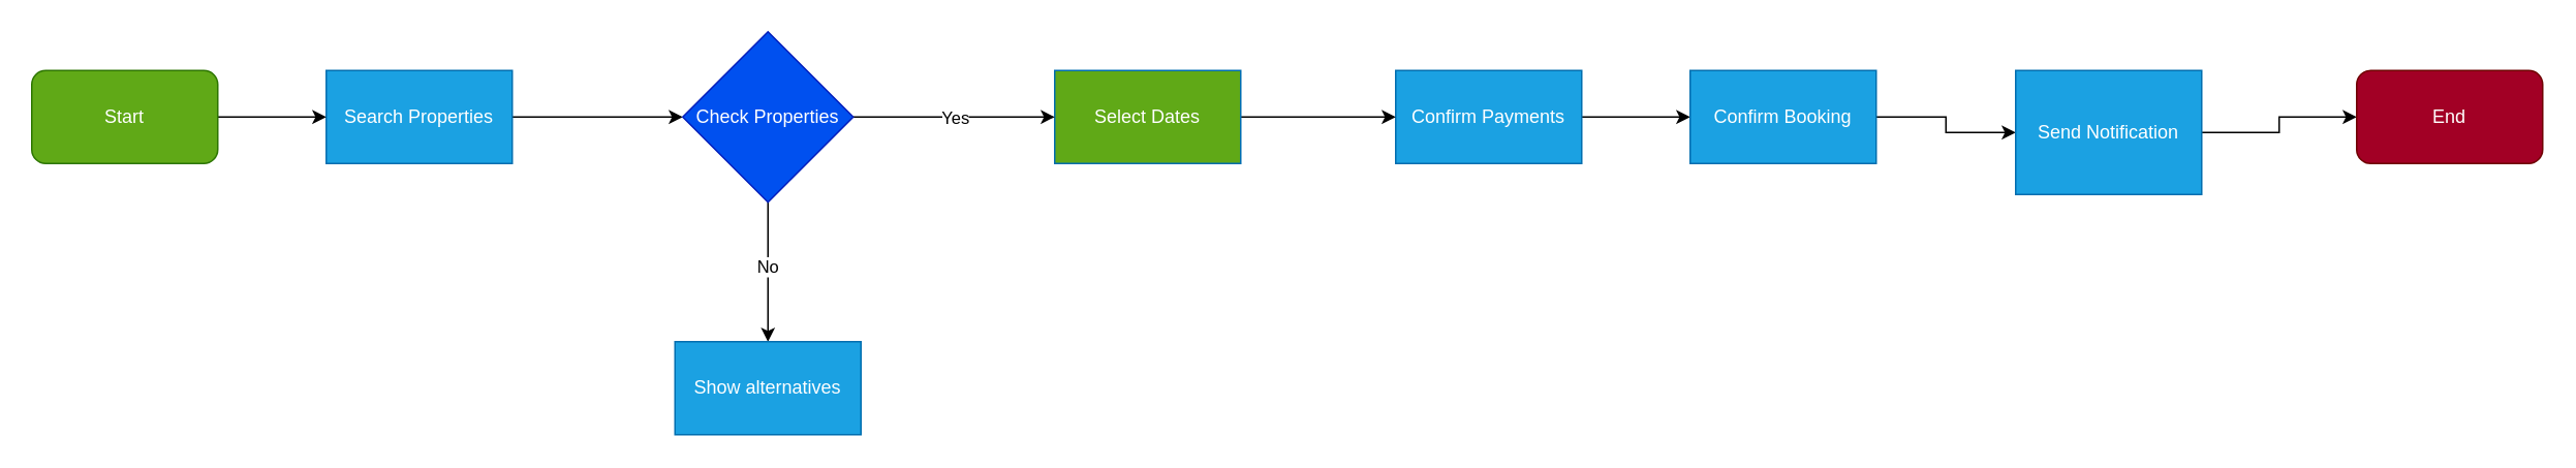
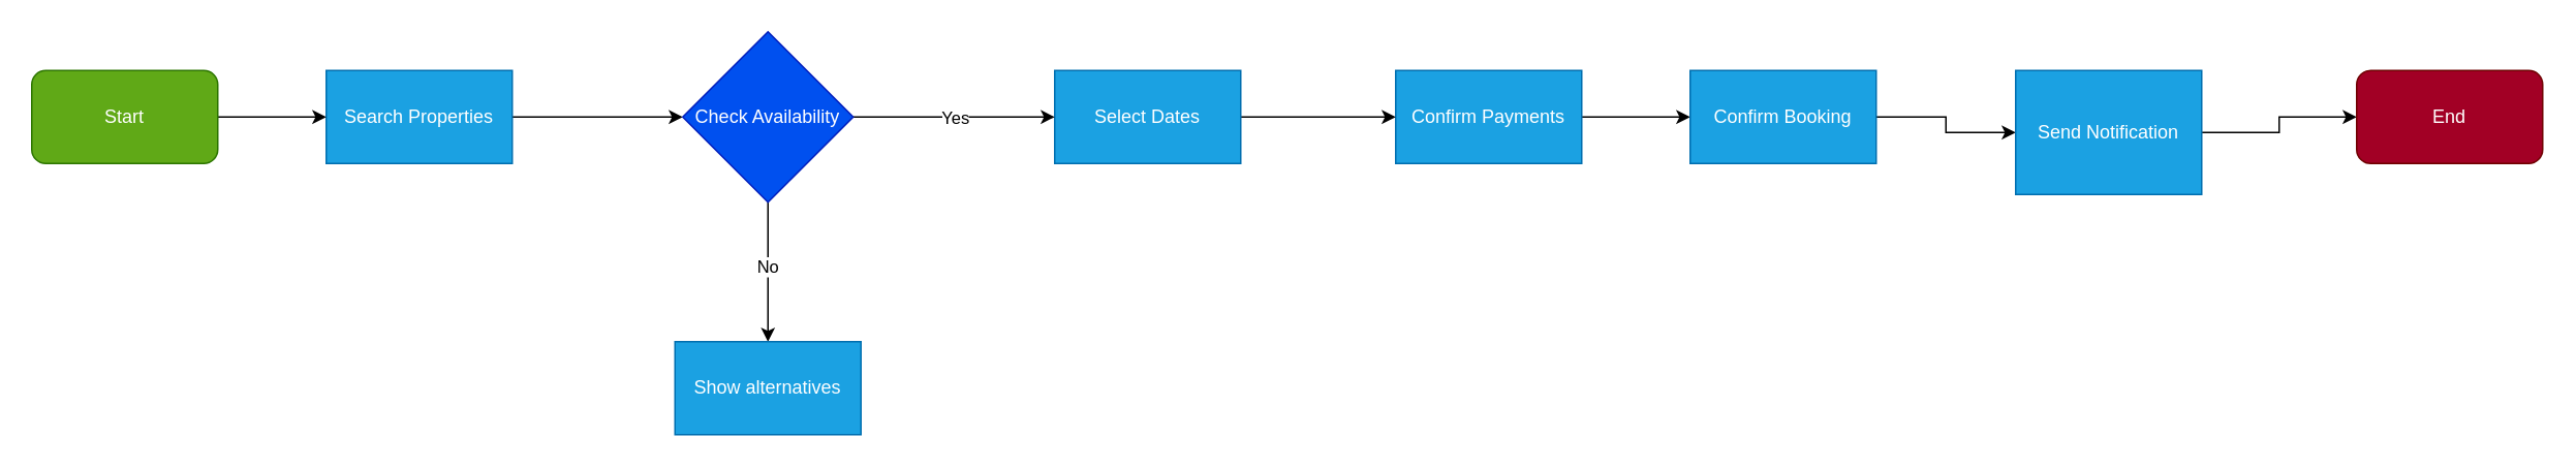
- <mxCell id="18" value="Check Properties" style="rhombus;whiteSpace=wrap;html=1;rounded=0;fillColor=light-dark(#0050EF,#FFE844);fontColor=light-dark(#FFFFFF,#333333);strokeColor=#001DBC;" vertex="1" parent="1"><mxGeometry x="440" y="20" width="110" height="110" as="geometry" /></mxCell>
+ <mxCell id="18" value="Check Availability" style="rhombus;whiteSpace=wrap;html=1;rounded=0;fillColor=light-dark(#0050EF,#FFE844);fontColor=light-dark(#FFFFFF,#333333);strokeColor=#001DBC;" vertex="1" parent="1"><mxGeometry x="440" y="20" width="110" height="110" as="geometry" /></mxCell>
- <mxCell id="13" value="Select Dates" style="whiteSpace=wrap;html=1;rounded=0;fillColor=#60a917;fontColor=light-dark(#FFFFFF,#FFFFFF);strokeColor=#006EAF;" vertex="1" parent="1"><mxGeometry x="680" y="45" width="120" height="60" as="geometry" /></mxCell>
+ <mxCell id="13" value="Select Dates" style="whiteSpace=wrap;html=1;rounded=0;fillColor=#1ba1e2;fontColor=light-dark(#FFFFFF,#FFFFFF);strokeColor=#006EAF;" vertex="1" parent="1"><mxGeometry x="680" y="45" width="120" height="60" as="geometry" /></mxCell>
